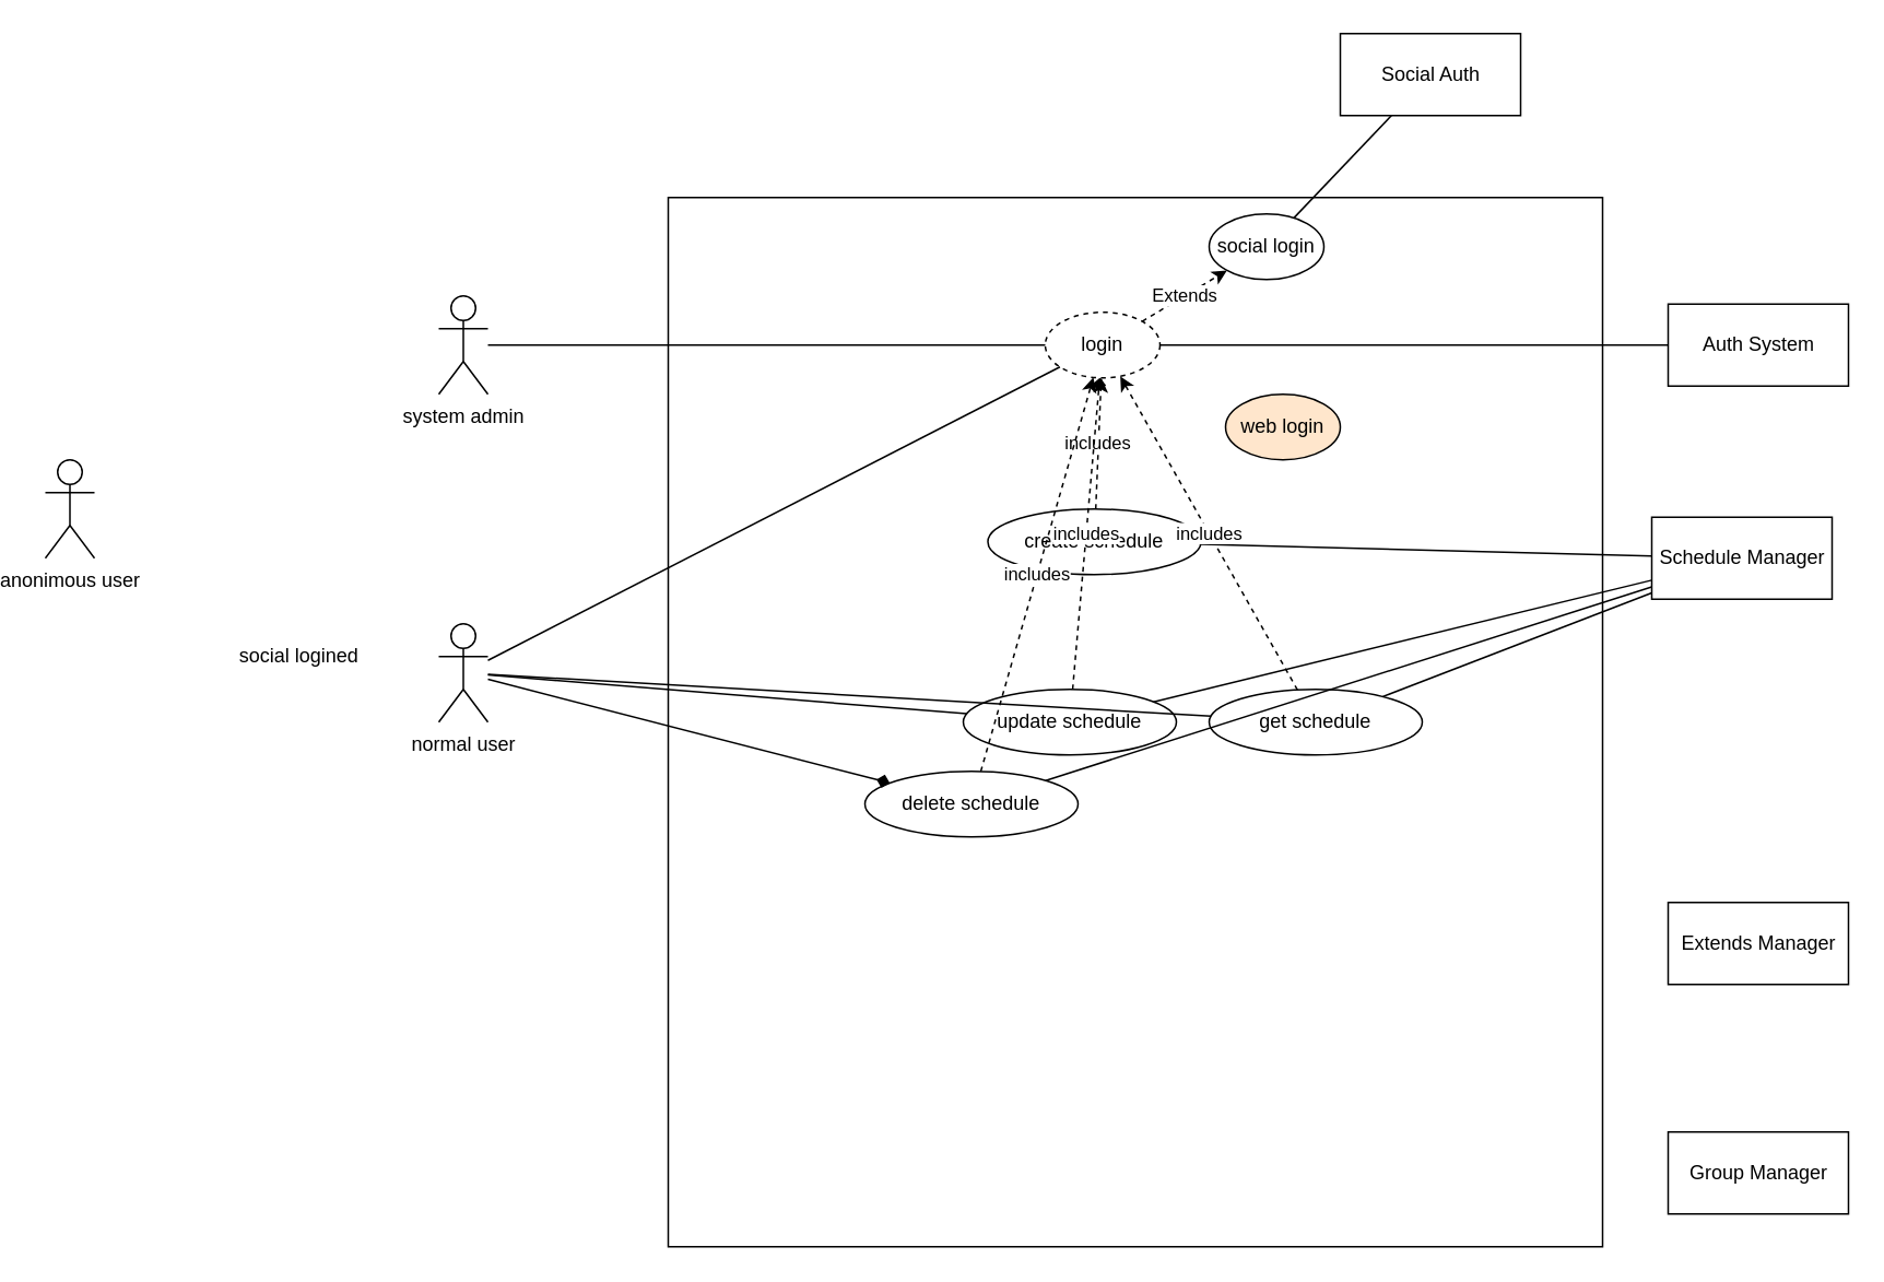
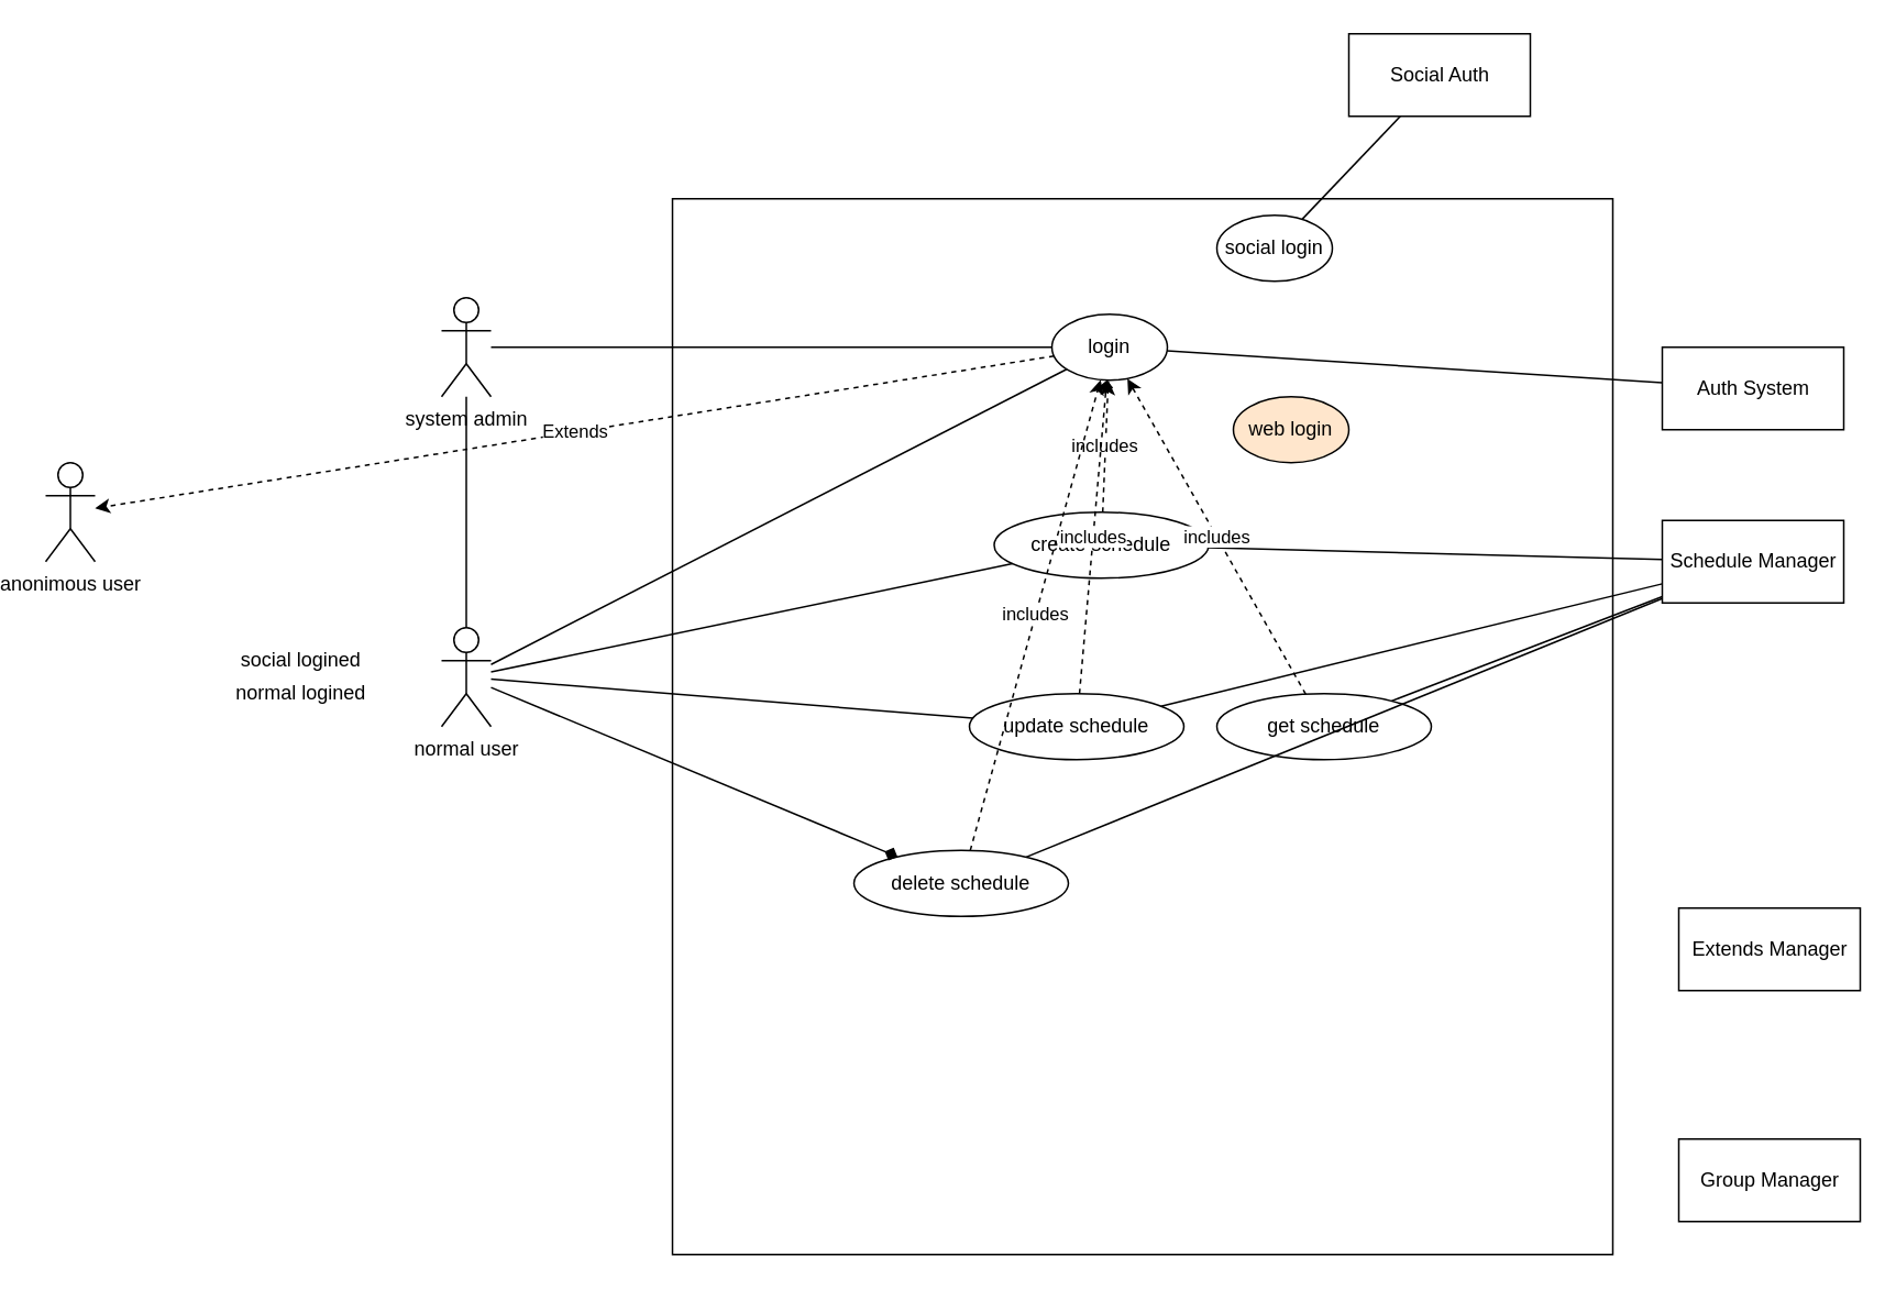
- <mxCell id="15" value="Extends" style="endArrow=classic;endFill=1;html=1;dashed=1;" parent="1" source="12" target="13" edge="1"><mxGeometry width="160" relative="1" as="geometry"><mxPoint x="750" y="390" as="sourcePoint" /><mxPoint x="910" y="390" as="targetPoint" /></mxGeometry></mxCell>
+ <mxCell id="15" value="Extends" style="endArrow=classic;endFill=1;html=1;dashed=1;" parent="1" source="12" target="3" edge="1"><mxGeometry width="160" relative="1" as="geometry"><mxPoint x="750" y="390" as="sourcePoint" /><mxPoint x="910" y="390" as="targetPoint" /></mxGeometry></mxCell>
- <mxCell id="12" value="login" style="ellipse;whiteSpace=wrap;html=1;dashed=1;" parent="1" vertex="1"><mxGeometry x="630" y="190" width="70" height="40" as="geometry" /></mxCell>
+ <mxCell id="12" value="login" style="ellipse;whiteSpace=wrap;html=1;" parent="1" vertex="1"><mxGeometry x="630" y="190" width="70" height="40" as="geometry" /></mxCell>
- <mxCell id="8" value="Auth System" style="html=1;" parent="1" vertex="1"><mxGeometry x="1010" y="185" width="110" height="50" as="geometry" /></mxCell>
+ <mxCell id="8" value="Auth System" style="html=1;" parent="1" vertex="1"><mxGeometry x="1000" y="210" width="110" height="50" as="geometry" /></mxCell>
+ <mxCell id="29" value="" style="endArrow=none;html=1;" parent="1" source="2" target="21" edge="1"><mxGeometry width="50" height="50" relative="1" as="geometry"><mxPoint x="400.002" y="409.996" as="sourcePoint" /><mxPoint x="694.52" y="445.963" as="targetPoint" /></mxGeometry></mxCell>
+ <mxCell id="5" value="normal logined" style="text;html=1;strokeColor=none;fillColor=none;align=center;verticalAlign=middle;whiteSpace=wrap;rounded=0;" parent="1" vertex="1"><mxGeometry x="120" y="410" width="110" height="20" as="geometry" /></mxCell>
- <mxCell id="30" value="" style="endArrow=none;html=1;" parent="1" source="2" target="23" edge="1"><mxGeometry width="50" height="50" relative="1" as="geometry"><mxPoint x="300" y="416.731" as="sourcePoint" /><mxPoint x="621.958" y="346.56" as="targetPoint" /></mxGeometry></mxCell>
+ <mxCell id="30" value="" style="endArrow=none;html=1;" parent="1" source="2" target="6" edge="1"><mxGeometry width="50" height="50" relative="1" as="geometry"><mxPoint x="300" y="416.731" as="sourcePoint" /><mxPoint x="621.958" y="346.56" as="targetPoint" /></mxGeometry></mxCell>
- <mxCell id="24" value="delete schedule" style="ellipse;whiteSpace=wrap;html=1;" parent="1" vertex="1"><mxGeometry x="520" y="470" width="130" height="40" as="geometry" /></mxCell>
+ <mxCell id="24" value="delete schedule" style="ellipse;whiteSpace=wrap;html=1;" parent="1" vertex="1"><mxGeometry x="510" y="515" width="130" height="40" as="geometry" /></mxCell>
